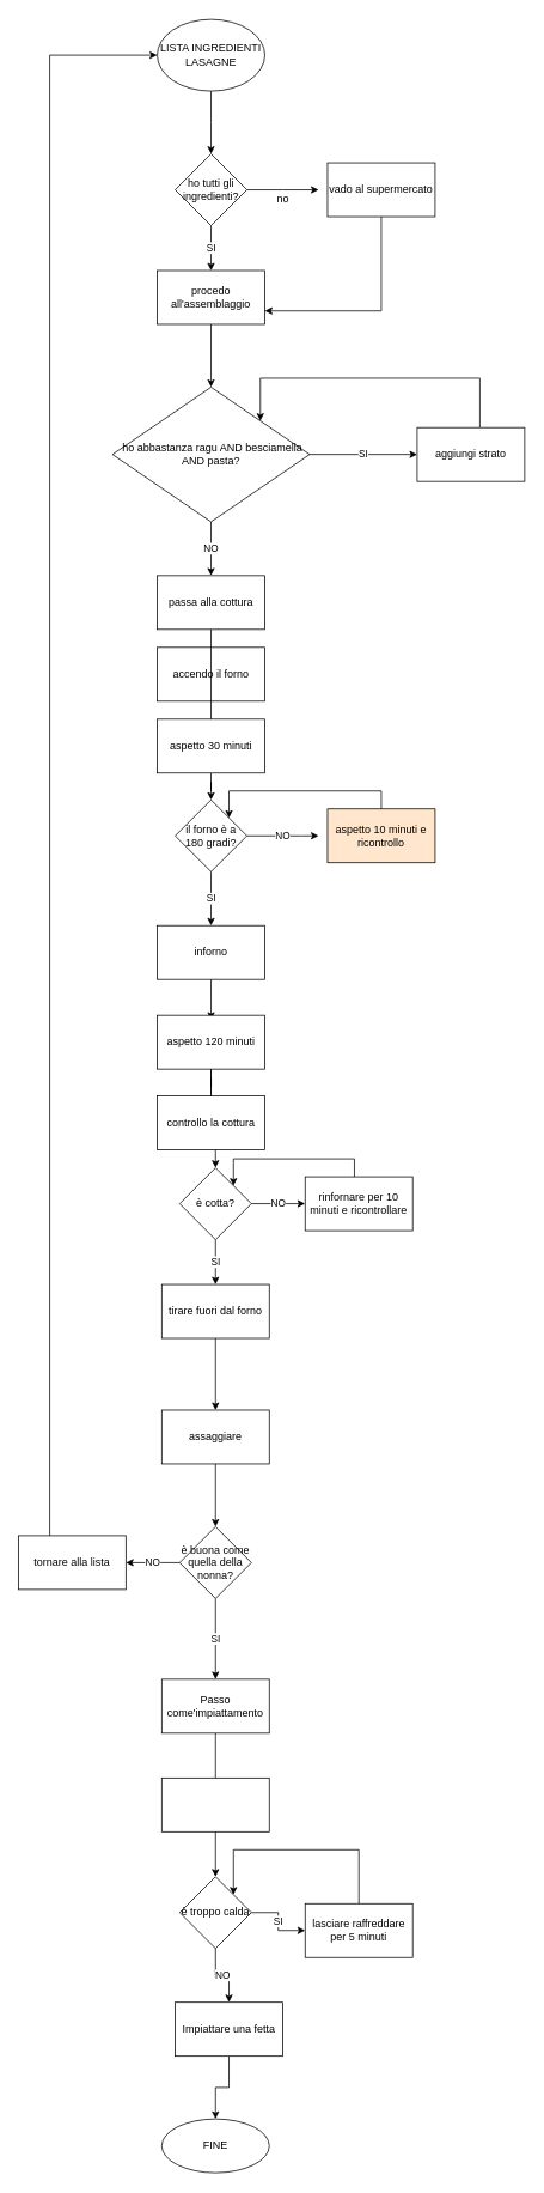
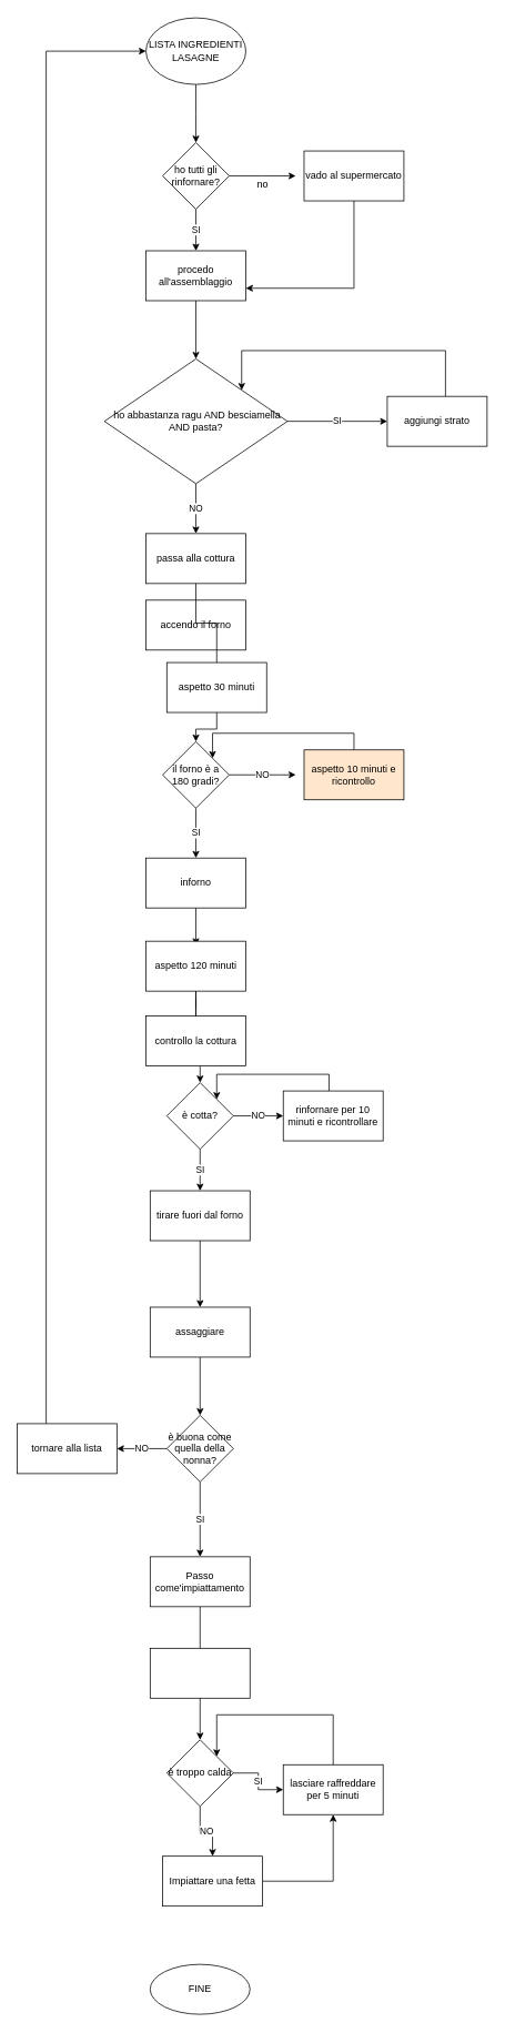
- <mxCell id="6" value="ho tutti gli ingredienti?" style="rhombus;whiteSpace=wrap;html=1;" vertex="1" parent="1"><mxGeometry x="195" y="170" width="80" height="80" as="geometry" /></mxCell>
+ <mxCell id="6" value="ho tutti gli rinfornare?" style="rhombus;whiteSpace=wrap;html=1;" vertex="1" parent="1"><mxGeometry x="195" y="170" width="80" height="80" as="geometry" /></mxCell>
- <mxCell id="53" value="aspetto 30 minuti" style="rounded=0;whiteSpace=wrap;html=1;" vertex="1" parent="1"><mxGeometry x="175" y="800" width="120" height="60" as="geometry" /></mxCell>
+ <mxCell id="53" value="aspetto 30 minuti" style="rounded=0;whiteSpace=wrap;html=1;" vertex="1" parent="1"><mxGeometry x="200" y="795" width="120" height="60" as="geometry" /></mxCell>
- <mxCell id="48" value="" style="edgeStyle=orthogonalEdgeStyle;rounded=0;orthogonalLoop=1;jettySize=auto;html=1;" edge="1" parent="1" source="49" target="50"><mxGeometry relative="1" as="geometry" /></mxCell>
+ <mxCell id="48" value="" style="edgeStyle=orthogonalEdgeStyle;rounded=0;orthogonalLoop=1;jettySize=auto;html=1;" edge="1" parent="1" source="49" target="47"><mxGeometry relative="1" as="geometry" /></mxCell>
